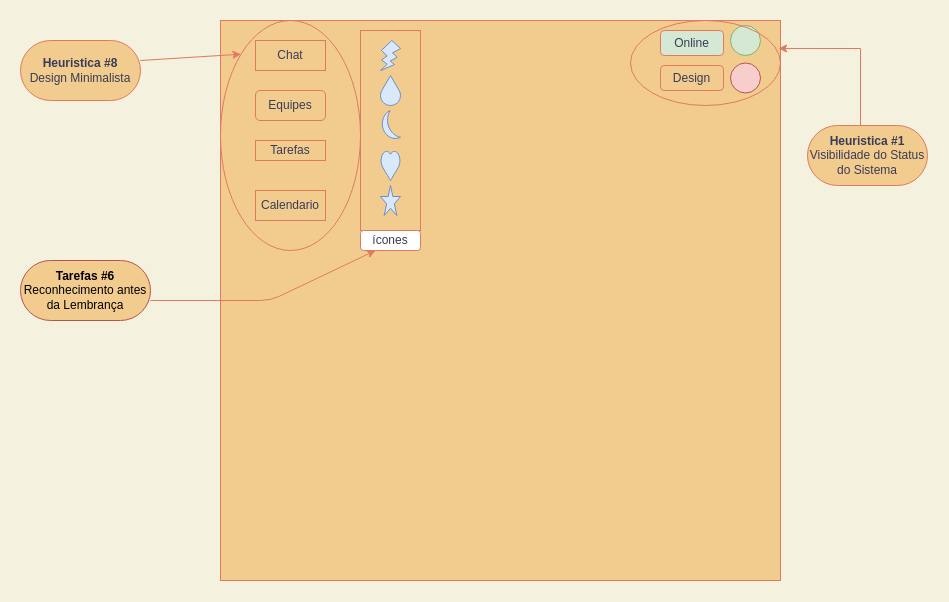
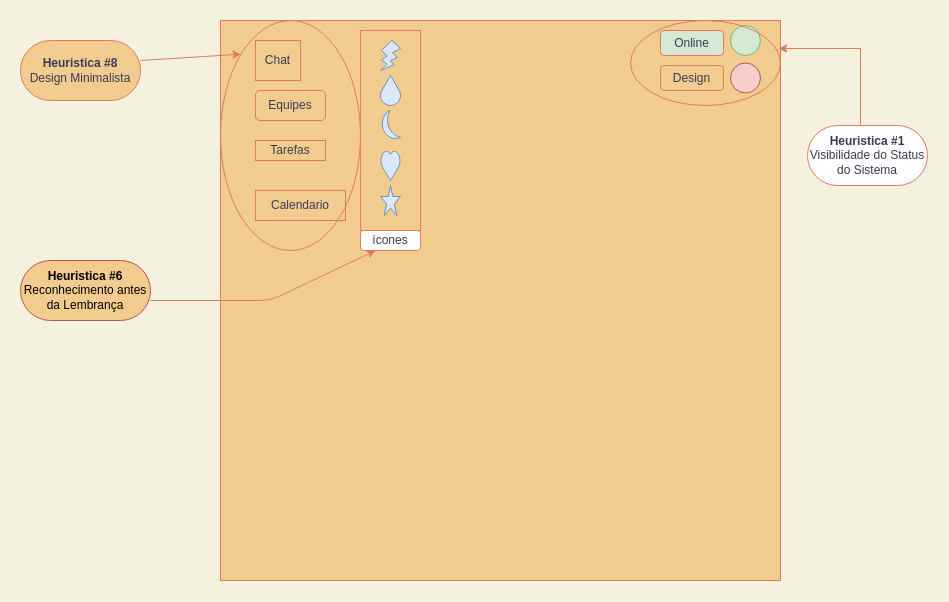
- <mxCell id="3" value="Chat" style="rounded=0;whiteSpace=wrap;html=1;fillColor=#F2CC8F;strokeColor=#E07A5F;fontColor=#393C56;" vertex="1" parent="1"><mxGeometry x="255" y="40" width="70" height="30" as="geometry" /></mxCell>
+ <mxCell id="3" value="Chat" style="rounded=0;whiteSpace=wrap;html=1;fillColor=#F2CC8F;strokeColor=#E07A5F;fontColor=#393C56;" vertex="1" parent="1"><mxGeometry x="255" y="40" width="45" height="40" as="geometry" /></mxCell>
- <mxCell id="15" value="&lt;b&gt;Heuristica #1&lt;/b&gt;&lt;br&gt;Visibilidade do Status do Sistema" style="rounded=1;whiteSpace=wrap;html=1;fillColor=#F2CC8F;arcSize=50;strokeColor=#E07A5F;fontColor=#393C56;" vertex="1" parent="1"><mxGeometry x="807" y="125" width="120" height="60" as="geometry" /></mxCell>
+ <mxCell id="15" value="&lt;b&gt;Heuristica #1&lt;/b&gt;&lt;br&gt;Visibilidade do Status do Sistema" style="rounded=1;whiteSpace=wrap;html=1;fillColor=#ffffff;arcSize=50;strokeColor=#E07A5F;fontColor=#393C56;" vertex="1" parent="1"><mxGeometry x="807" y="125" width="120" height="60" as="geometry" /></mxCell>
- <mxCell id="6" value="Calendario" style="rounded=0;whiteSpace=wrap;html=1;fillColor=#F2CC8F;strokeColor=#E07A5F;fontColor=#393C56;" vertex="1" parent="1"><mxGeometry x="255" y="190" width="70" height="30" as="geometry" /></mxCell>
+ <mxCell id="6" value="Calendario" style="rounded=0;whiteSpace=wrap;html=1;fillColor=#F2CC8F;strokeColor=#E07A5F;fontColor=#393C56;" vertex="1" parent="1"><mxGeometry x="255" y="190" width="90" height="30" as="geometry" /></mxCell>
- <mxCell id="24" value="&lt;b&gt;Tarefas #6&lt;br&gt;&lt;/b&gt;Reconhecimento antes da Lembrança" style="rounded=1;whiteSpace=wrap;html=1;sketch=0;strokeColor=#b85450;fillColor=#F2CC8F;align=center;arcSize=50;" vertex="1" parent="1"><mxGeometry x="20" y="260" width="130" height="60" as="geometry" /></mxCell>
+ <mxCell id="24" value="&lt;b&gt;Heuristica #6&lt;br&gt;&lt;/b&gt;Reconhecimento antes da Lembrança" style="rounded=1;whiteSpace=wrap;html=1;sketch=0;strokeColor=#b85450;fillColor=#F2CC8F;align=center;arcSize=50;" vertex="1" parent="1"><mxGeometry x="20" y="260" width="130" height="60" as="geometry" /></mxCell>
